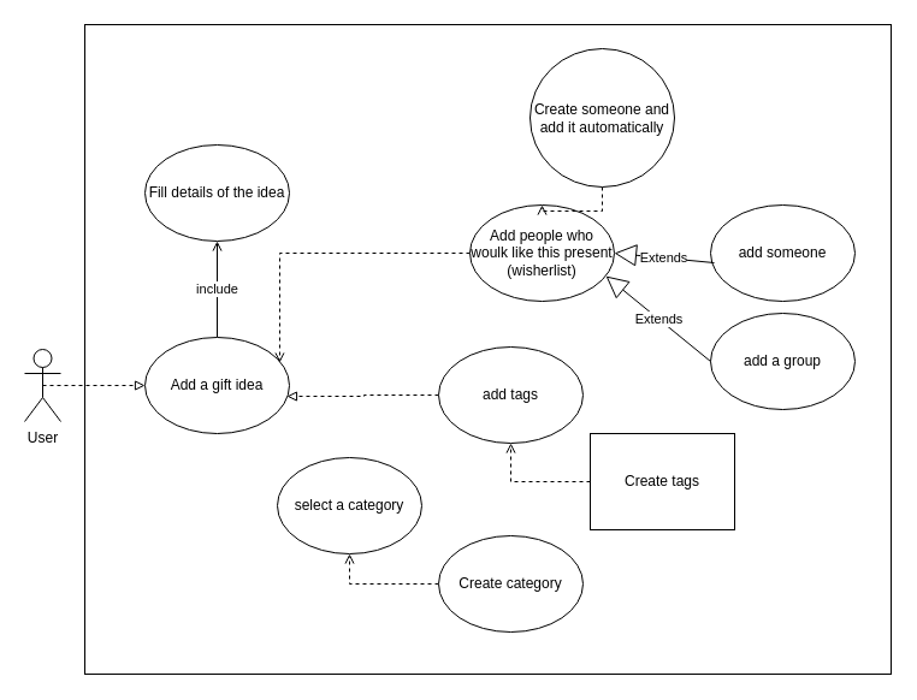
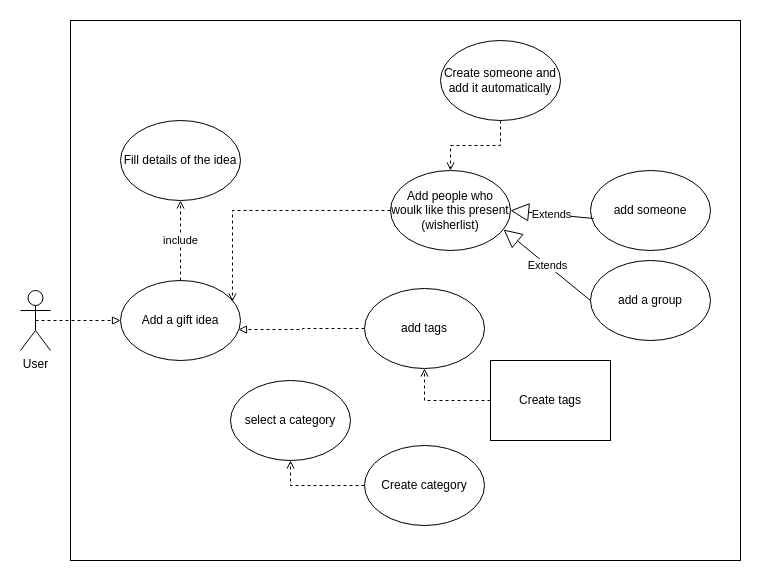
- <mxCell id="18" value="Create someone and add it automatically" style="ellipse;whiteSpace=wrap;html=1;" vertex="1" parent="1"><mxGeometry x="440" y="40" width="120" height="115" as="geometry" /></mxCell>
+ <mxCell id="18" value="Create someone and add it automatically" style="ellipse;whiteSpace=wrap;html=1;" vertex="1" parent="1"><mxGeometry x="440" y="40" width="120" height="80" as="geometry" /></mxCell>
- <mxCell id="5" value="include" style="edgeStyle=orthogonalEdgeStyle;rounded=0;orthogonalLoop=1;jettySize=auto;html=1;exitX=0.5;exitY=0;exitDx=0;exitDy=0;entryX=0.5;entryY=1;entryDx=0;entryDy=0;endArrow=open;endFill=0;dashed=0;" edge="1" parent="1" source="6" target="14"><mxGeometry relative="1" as="geometry" /></mxCell>
+ <mxCell id="5" value="include" style="edgeStyle=orthogonalEdgeStyle;rounded=0;orthogonalLoop=1;jettySize=auto;html=1;exitX=0.5;exitY=0;exitDx=0;exitDy=0;entryX=0.5;entryY=1;entryDx=0;entryDy=0;endArrow=open;endFill=0;dashed=1;" edge="1" parent="1" source="6" target="14"><mxGeometry relative="1" as="geometry" /></mxCell>
